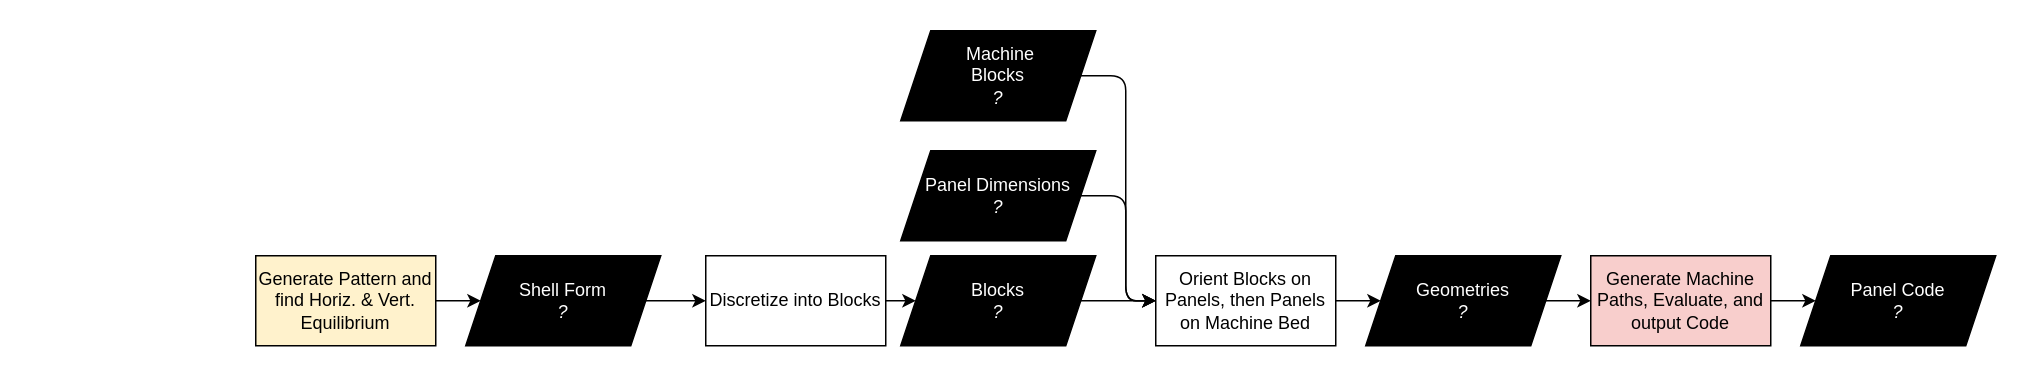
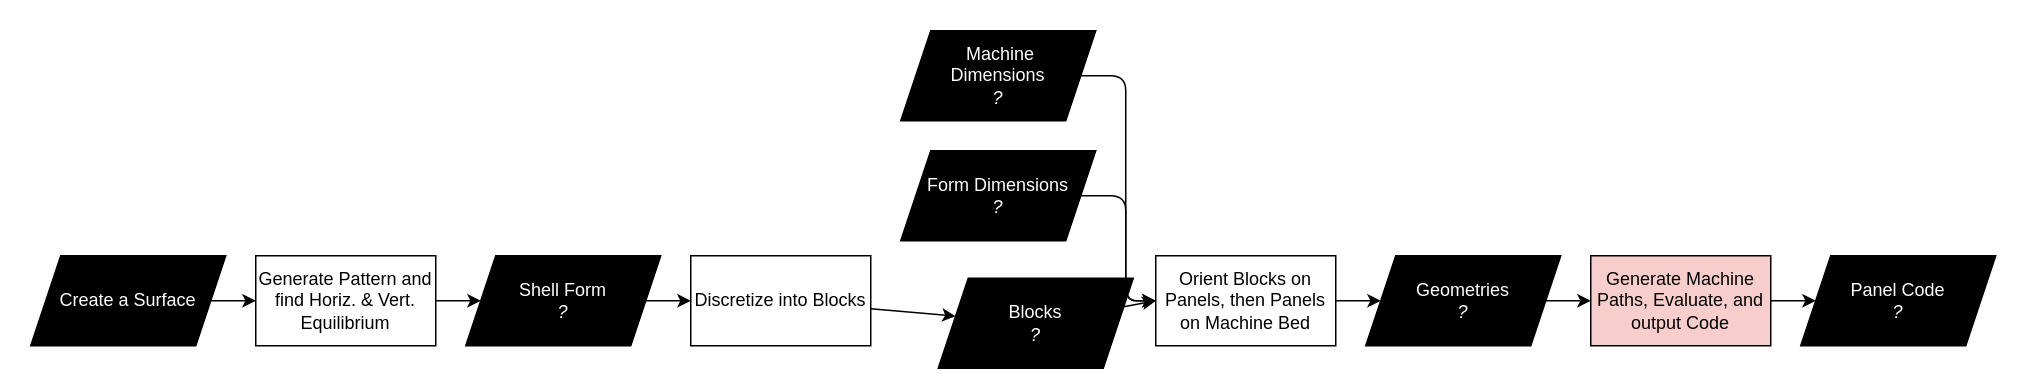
- <mxCell id="17" value="&amp;nbsp;Machine &lt;br&gt;Blocks&lt;br&gt;&lt;i&gt;?&lt;/i&gt;" style="shape=parallelogram;perimeter=parallelogramPerimeter;whiteSpace=wrap;html=1;fixedSize=1;fillColor=#000000;fontColor=#FFFFFF;" vertex="1" parent="1"><mxGeometry x="600" y="20" width="130" height="60" as="geometry" /></mxCell>
+ <mxCell id="17" value="&amp;nbsp;Machine &lt;br&gt;Dimensions&lt;br&gt;&lt;i&gt;?&lt;/i&gt;" style="shape=parallelogram;perimeter=parallelogramPerimeter;whiteSpace=wrap;html=1;fixedSize=1;fillColor=#000000;fontColor=#FFFFFF;" vertex="1" parent="1"><mxGeometry x="600" y="20" width="130" height="60" as="geometry" /></mxCell>
- <mxCell id="15" value="Panel Dimensions&lt;br&gt;&lt;i&gt;?&lt;/i&gt;" style="shape=parallelogram;perimeter=parallelogramPerimeter;whiteSpace=wrap;html=1;fixedSize=1;fillColor=#000000;fontColor=#FFFFFF;" vertex="1" parent="1"><mxGeometry x="600" y="100" width="130" height="60" as="geometry" /></mxCell>
+ <mxCell id="15" value="Form Dimensions&lt;br&gt;&lt;i&gt;?&lt;/i&gt;" style="shape=parallelogram;perimeter=parallelogramPerimeter;whiteSpace=wrap;html=1;fixedSize=1;fillColor=#000000;fontColor=#FFFFFF;" vertex="1" parent="1"><mxGeometry x="600" y="100" width="130" height="60" as="geometry" /></mxCell>
+ <mxCell id="5" value="Create a Surface" style="shape=parallelogram;perimeter=parallelogramPerimeter;whiteSpace=wrap;html=1;fixedSize=1;fillColor=#000000;fontColor=#FFFFFF;" parent="1" vertex="1"><mxGeometry x="20" y="170" width="130" height="60" as="geometry" /></mxCell>
+ <mxCell id="4" style="edgeStyle=orthogonalEdgeStyle;html=1;entryX=0;entryY=0.5;entryDx=0;entryDy=0;" parent="1" source="5" target="3" edge="1"><mxGeometry relative="1" as="geometry" /></mxCell>
- <mxCell id="3" value="Generate Pattern and find Horiz. &amp;amp; Vert. Equilibrium" style="rounded=0;whiteSpace=wrap;html=1;fillColor=#fff2cc;" parent="1" vertex="1"><mxGeometry x="170" y="170" width="120" height="60" as="geometry" /></mxCell>
+ <mxCell id="3" value="Generate Pattern and find Horiz. &amp;amp; Vert. Equilibrium" style="rounded=0;whiteSpace=wrap;html=1;" parent="1" vertex="1"><mxGeometry x="170" y="170" width="120" height="60" as="geometry" /></mxCell>
- <mxCell id="9" value="Discretize into Blocks" style="rounded=0;whiteSpace=wrap;html=1;" vertex="1" parent="1"><mxGeometry x="470" y="170" width="120" height="60" as="geometry" /></mxCell>
+ <mxCell id="9" value="Discretize into Blocks" style="rounded=0;whiteSpace=wrap;html=1;" vertex="1" parent="1"><mxGeometry x="460" y="170" width="120" height="60" as="geometry" /></mxCell>
- <mxCell id="11" value="Blocks&lt;br&gt;&lt;i&gt;?&lt;/i&gt;" style="shape=parallelogram;perimeter=parallelogramPerimeter;whiteSpace=wrap;html=1;fixedSize=1;fillColor=#000000;fontColor=#FFFFFF;" vertex="1" parent="1"><mxGeometry x="600" y="170" width="130" height="60" as="geometry" /></mxCell>
+ <mxCell id="11" value="Blocks&lt;br&gt;&lt;i&gt;?&lt;/i&gt;" style="shape=parallelogram;perimeter=parallelogramPerimeter;whiteSpace=wrap;html=1;fixedSize=1;fillColor=#000000;fontColor=#FFFFFF;" vertex="1" parent="1"><mxGeometry x="625" y="185" width="130" height="60" as="geometry" /></mxCell>
